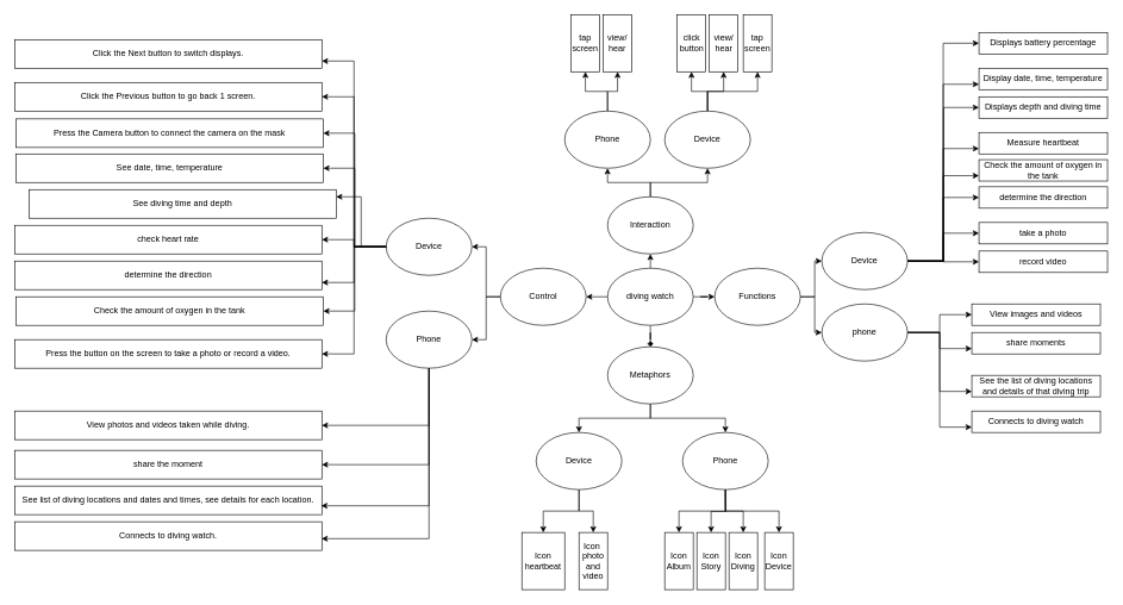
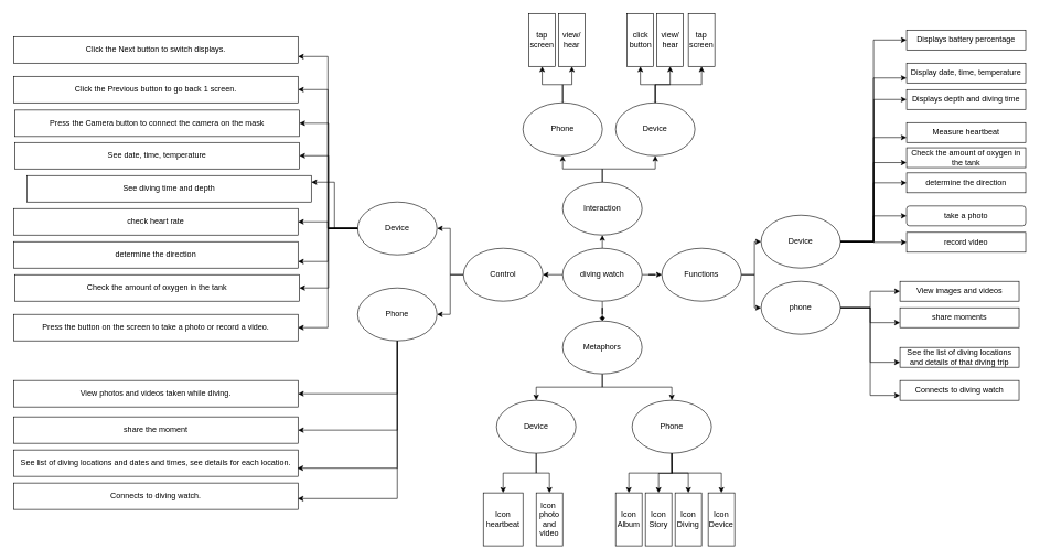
- <mxCell id="43" value="take a photo" style="rounded=0;whiteSpace=wrap;html=1;" vertex="1" parent="1"><mxGeometry x="1370" y="311" width="180" height="30" as="geometry" /></mxCell>
+ <mxCell id="43" value="take a photo" style="whiteSpace=wrap;html=1;rounded=1;" vertex="1" parent="1"><mxGeometry x="1370" y="311" width="180" height="30" as="geometry" /></mxCell>
